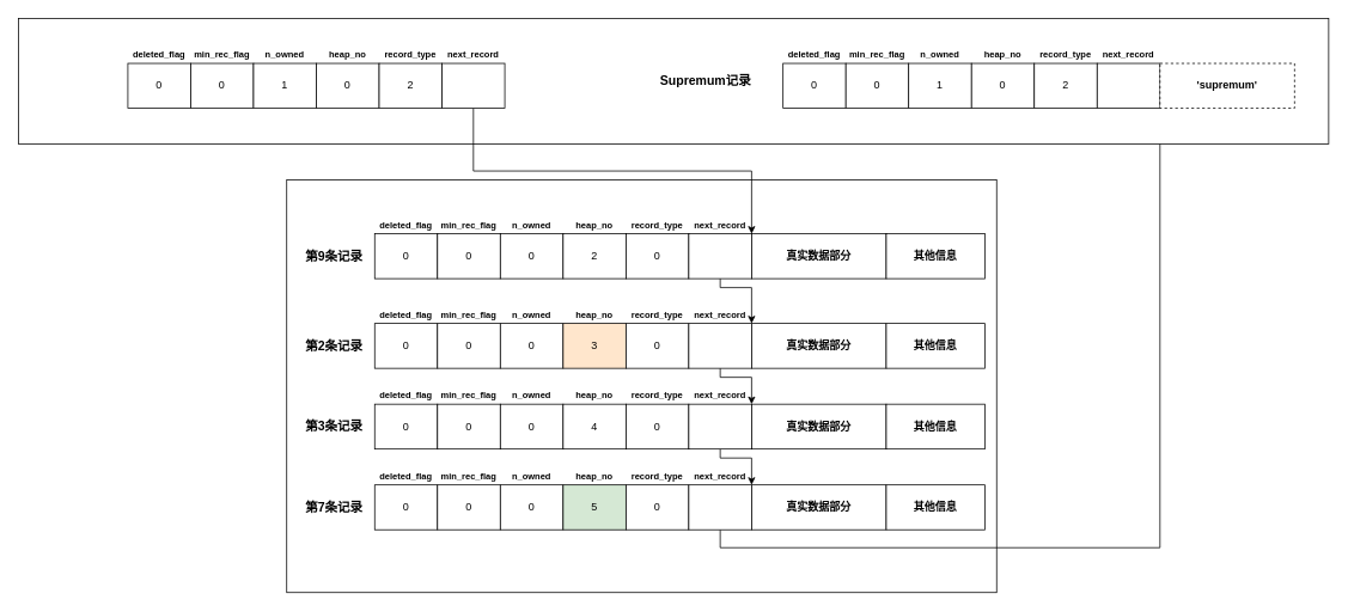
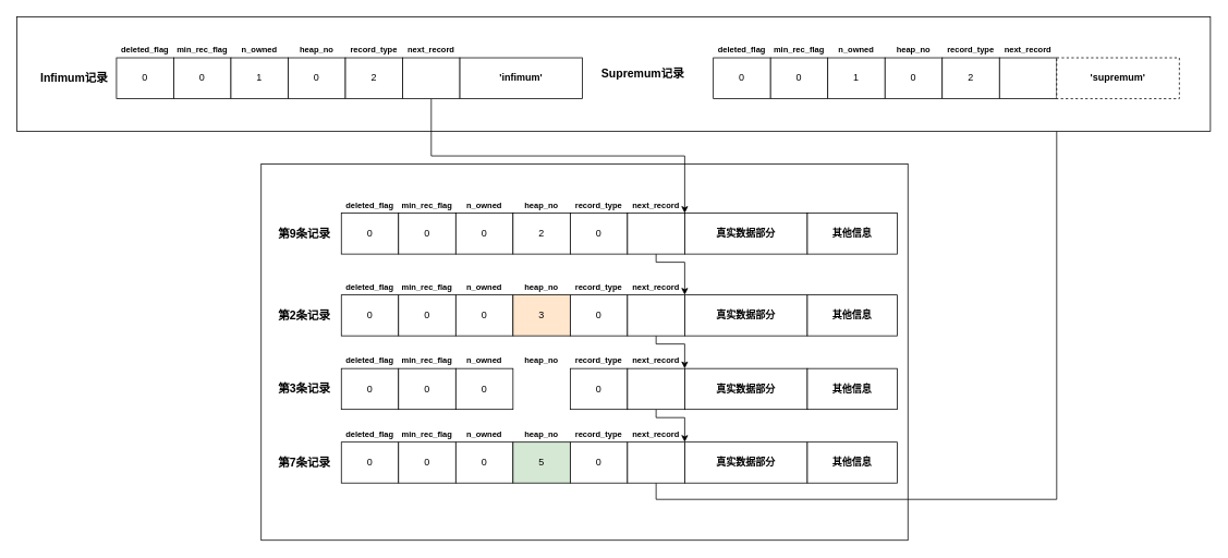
+ <mxCell id="82" value="&lt;b&gt;&lt;font style=&quot;font-size: 14px&quot;&gt;Infimum记录&lt;/font&gt;&lt;/b&gt;" style="text;html=1;strokeColor=none;fillColor=none;align=center;verticalAlign=middle;whiteSpace=wrap;rounded=0;" vertex="1" parent="1"><mxGeometry x="39" y="85" width="103" height="20" as="geometry" /></mxCell>
+ <mxCell id="81" value="&lt;b&gt;'infimum'&lt;/b&gt;" style="rounded=0;whiteSpace=wrap;html=1;" vertex="1" parent="1"><mxGeometry x="562" y="70" width="150" height="50" as="geometry" /></mxCell>
- <mxCell id="41" value="4" style="rounded=0;whiteSpace=wrap;html=1;" vertex="1" parent="1"><mxGeometry x="627" y="450" width="70" height="50" as="geometry" /></mxCell>
